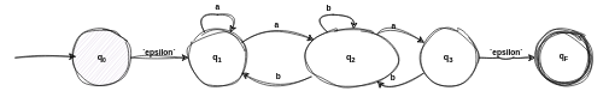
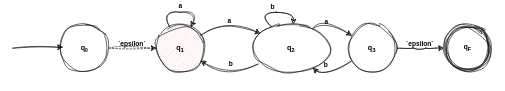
- <mxCell id="4" value="q&lt;span style=&quot;font-size: 10px;&quot;&gt;&lt;sub&gt;0&lt;/sub&gt;&lt;/span&gt;" style="ellipse;whiteSpace=wrap;html=1;aspect=fixed;fontStyle=1;labelBackgroundColor=none;labelBorderColor=none;rounded=1;sketch=1;curveFitting=1;jiggle=2;fillColor=#e1d5e7;" parent="1" vertex="1"><mxGeometry x="100" y="40" width="80" height="80" as="geometry" /></mxCell>
+ <mxCell id="4" value="q&lt;span style=&quot;font-size: 10px;&quot;&gt;&lt;sub&gt;0&lt;/sub&gt;&lt;/span&gt;" style="ellipse;whiteSpace=wrap;html=1;aspect=fixed;fontStyle=1;labelBackgroundColor=none;labelBorderColor=none;rounded=1;sketch=1;curveFitting=1;jiggle=2;" parent="1" vertex="1"><mxGeometry x="100" y="40" width="80" height="80" as="geometry" /></mxCell>
- <mxCell id="2" value="" style="edgeStyle=orthogonalEdgeStyle;rounded=1;orthogonalLoop=1;jettySize=auto;html=1;fontStyle=1;labelBackgroundColor=none;fontColor=default;verticalAlign=bottom;labelBorderColor=none;sketch=1;curveFitting=1;jiggle=2;" parent="1" source="4" target="9" edge="1"><mxGeometry relative="1" as="geometry" /></mxCell>
+ <mxCell id="2" value="" style="edgeStyle=orthogonalEdgeStyle;rounded=1;orthogonalLoop=1;jettySize=auto;html=1;fontStyle=1;labelBackgroundColor=none;fontColor=default;verticalAlign=bottom;labelBorderColor=none;sketch=1;curveFitting=1;jiggle=2;dashed=1;" parent="1" source="4" target="9" edge="1"><mxGeometry relative="1" as="geometry" /></mxCell>
- <mxCell id="9" value="q&lt;sub&gt;1&lt;/sub&gt;" style="ellipse;whiteSpace=wrap;html=1;aspect=fixed;fontStyle=1;labelBackgroundColor=none;labelBorderColor=none;rounded=1;sketch=1;curveFitting=1;jiggle=2;" parent="1" vertex="1"><mxGeometry x="260" y="40" width="80" height="80" as="geometry" /></mxCell>
+ <mxCell id="9" value="q&lt;sub&gt;1&lt;/sub&gt;" style="ellipse;whiteSpace=wrap;html=1;aspect=fixed;fontStyle=1;labelBackgroundColor=none;labelBorderColor=none;rounded=1;sketch=1;curveFitting=1;jiggle=2;fillColor=#f8cecc;" parent="1" vertex="1"><mxGeometry x="260" y="40" width="80" height="80" as="geometry" /></mxCell>
